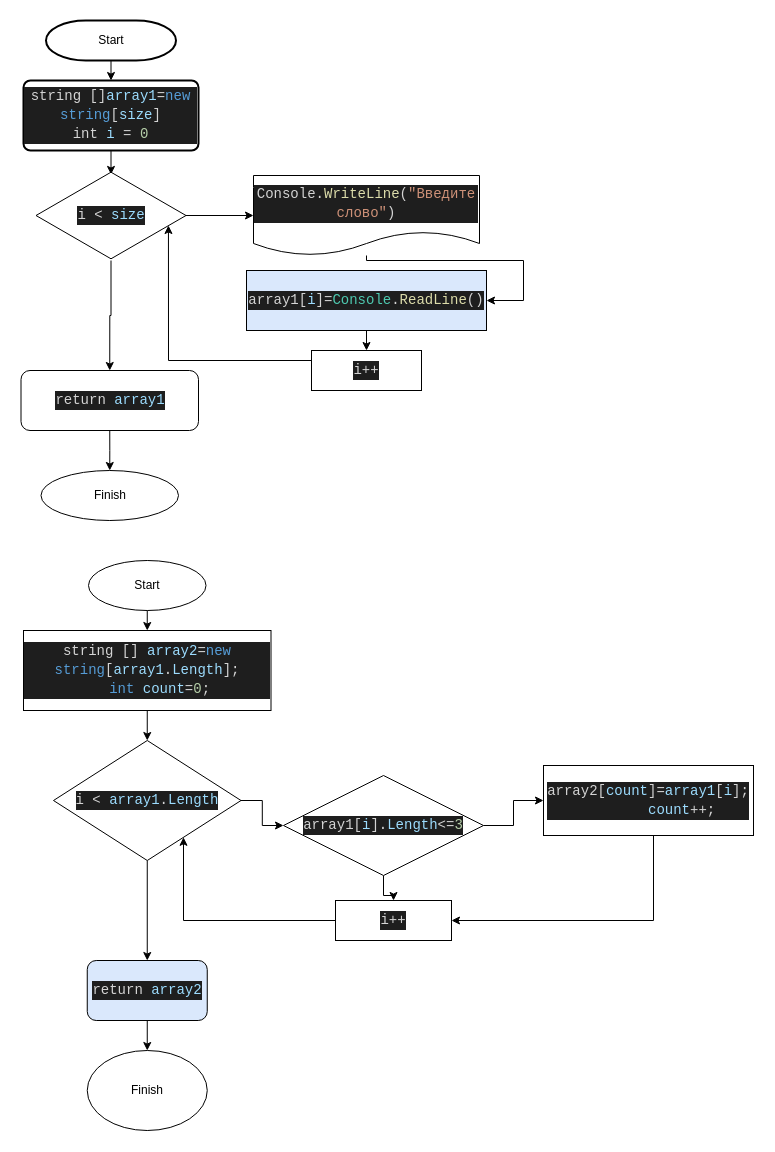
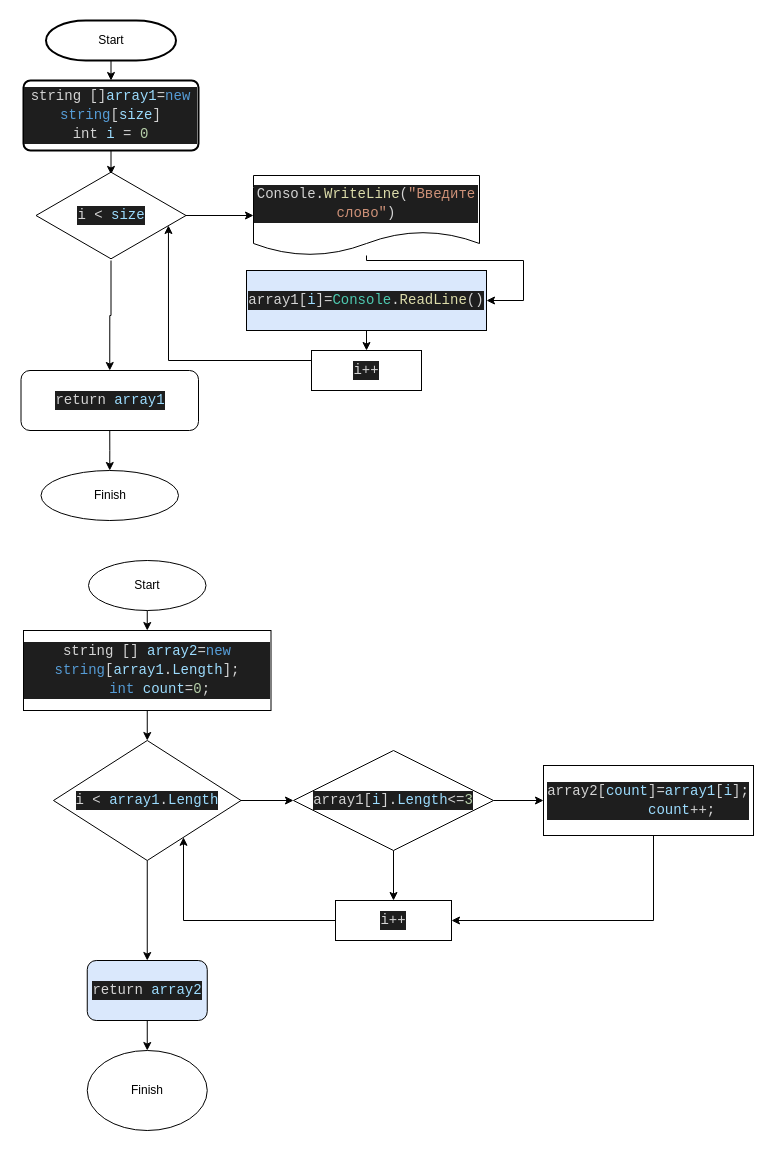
- <mxCell id="27" value="&lt;div style=&quot;color: rgb(212, 212, 212); background-color: rgb(30, 30, 30); font-family: Consolas, &amp;quot;Courier New&amp;quot;, monospace; font-size: 14px; line-height: 19px;&quot;&gt;array1[&lt;span style=&quot;color: #9cdcfe;&quot;&gt;i&lt;/span&gt;].&lt;span style=&quot;color: #9cdcfe;&quot;&gt;Length&lt;/span&gt;&amp;lt;=&lt;span style=&quot;color: #b5cea8;&quot;&gt;3&lt;/span&gt;&lt;/div&gt;" style="rhombus;whiteSpace=wrap;html=1;" vertex="1" parent="1"><mxGeometry x="283" y="775" width="200" height="100" as="geometry" /></mxCell>
+ <mxCell id="27" value="&lt;div style=&quot;color: rgb(212, 212, 212); background-color: rgb(30, 30, 30); font-family: Consolas, &amp;quot;Courier New&amp;quot;, monospace; font-size: 14px; line-height: 19px;&quot;&gt;array1[&lt;span style=&quot;color: #9cdcfe;&quot;&gt;i&lt;/span&gt;].&lt;span style=&quot;color: #9cdcfe;&quot;&gt;Length&lt;/span&gt;&amp;lt;=&lt;span style=&quot;color: #b5cea8;&quot;&gt;3&lt;/span&gt;&lt;/div&gt;" style="rhombus;whiteSpace=wrap;html=1;" vertex="1" parent="1"><mxGeometry x="293" y="750" width="200" height="100" as="geometry" /></mxCell>
